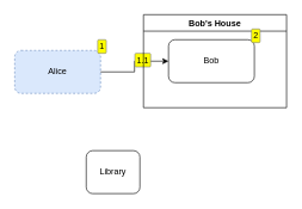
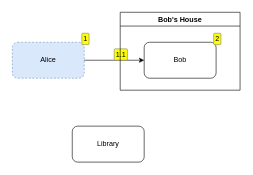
- <mxCell id="6" value="Bob" style="rounded=1;whiteSpace=wrap;html=1;enumerate=1;" parent="5" vertex="1"><mxGeometry x="35" y="35" width="120" height="60" as="geometry" /></mxCell>
+ <mxCell id="6" value="Bob" style="rounded=1;whiteSpace=wrap;html=1;enumerate=1;" parent="5" vertex="1"><mxGeometry x="40" y="50" width="120" height="60" as="geometry" /></mxCell>
- <mxCell id="4" value="Library" style="rounded=1;whiteSpace=wrap;html=1;" parent="1" vertex="1"><mxGeometry x="120" y="210" width="75" height="60" as="geometry" /></mxCell>
+ <mxCell id="4" value="Library" style="rounded=1;whiteSpace=wrap;html=1;" parent="1" vertex="1"><mxGeometry x="120" y="210" width="120" height="60" as="geometry" /></mxCell>
